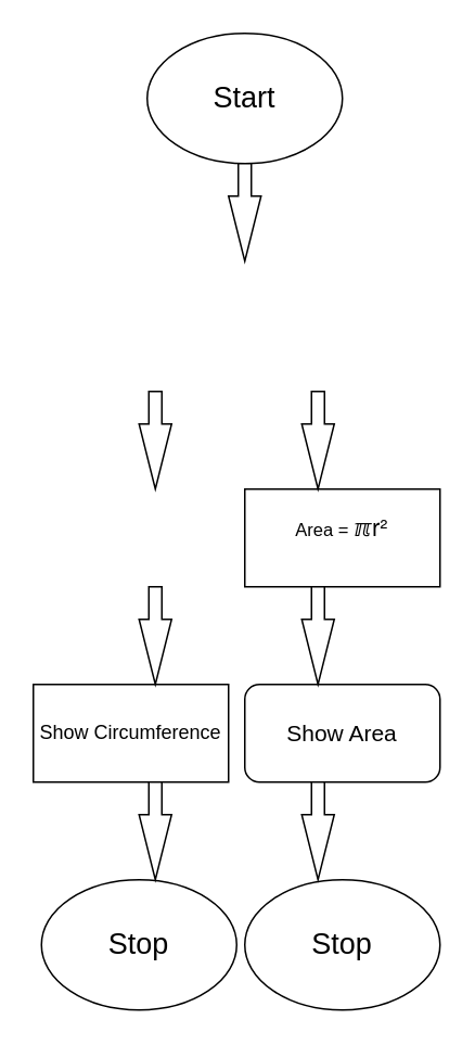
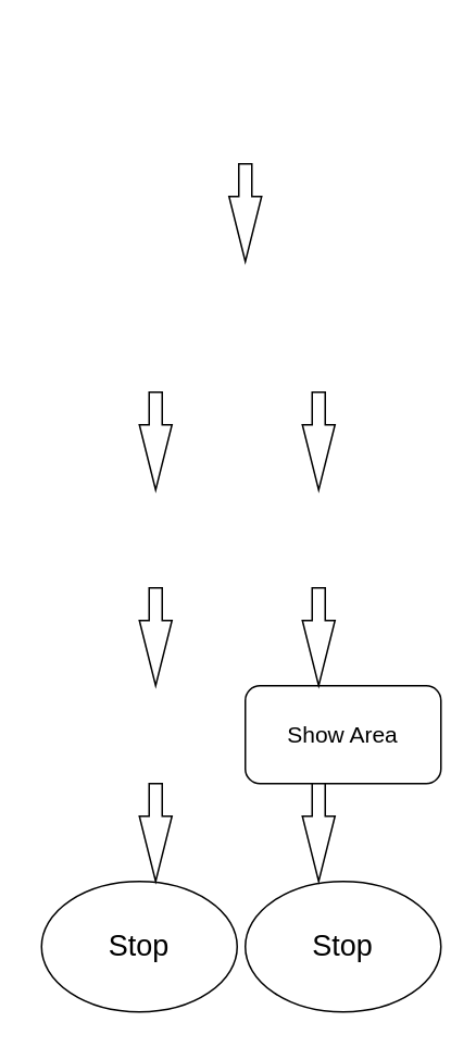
- <mxCell id="2" value="&lt;font style=&quot;font-size: 18px&quot;&gt;Start&lt;/font&gt;" style="ellipse;whiteSpace=wrap;html=1;" vertex="1" parent="1"><mxGeometry x="90" width="120" height="80" as="geometry" y="20" /></mxCell>
- <mxCell id="3" value="&lt;font style=&quot;font-size: 11px&quot;&gt;Area =&amp;nbsp;&lt;span id=&quot;docs-internal-guid-28d19eb8-7fff-136f-90b2-225c098e7ec0&quot;&gt;&lt;span style=&quot;font-size: 11pt ; font-family: &amp;#34;helvetica neue&amp;#34; , sans-serif ; background-color: transparent ; vertical-align: baseline&quot;&gt;ℼr&lt;/span&gt;&lt;/span&gt;&lt;span id=&quot;docs-internal-guid-556edd80-7fff-b18d-36ab-085abfa33c51&quot;&gt;&lt;span style=&quot;font-size: 11pt ; font-family: &amp;#34;helvetica neue&amp;#34; , sans-serif ; background-color: transparent ; vertical-align: baseline&quot;&gt;²&lt;/span&gt;&lt;/span&gt;&lt;br&gt;&amp;nbsp;&lt;/font&gt;" style="rounded=0;whiteSpace=wrap;html=1;" vertex="1" parent="1"><mxGeometry x="150" y="300" width="120" height="60" as="geometry" /></mxCell>
- <mxCell id="4" value="Show Circumference" style="rounded=0;whiteSpace=wrap;html=1;" vertex="1" parent="1"><mxGeometry x="20" y="420" width="120" height="60" as="geometry" /></mxCell>
